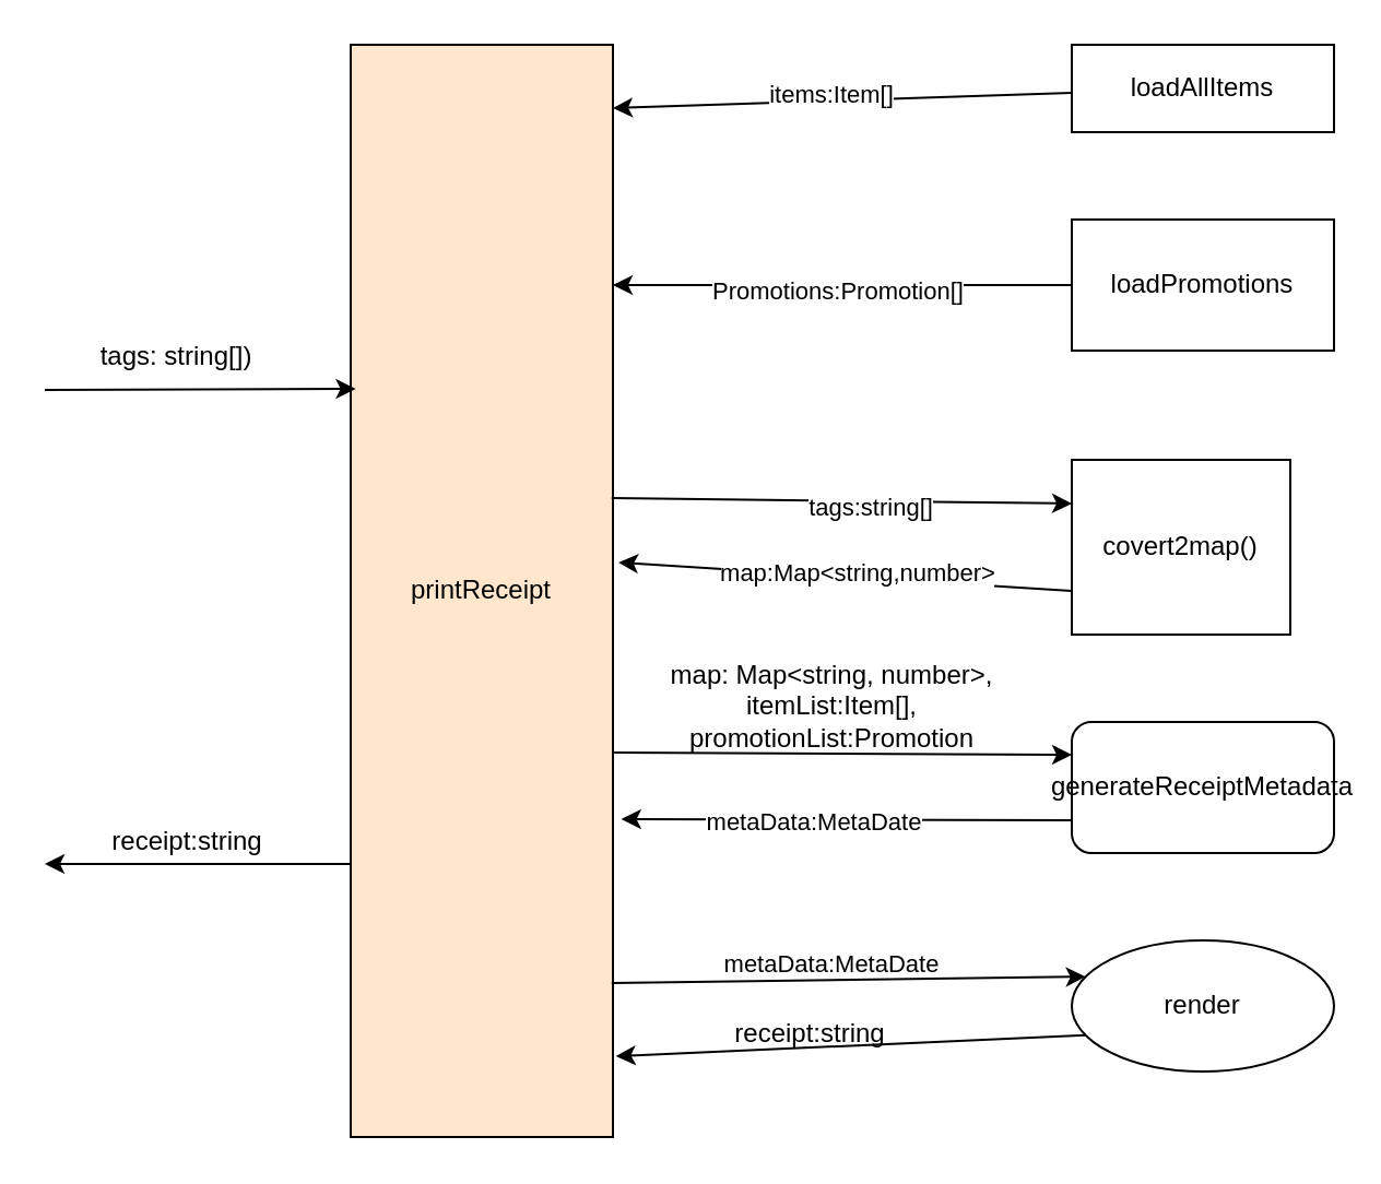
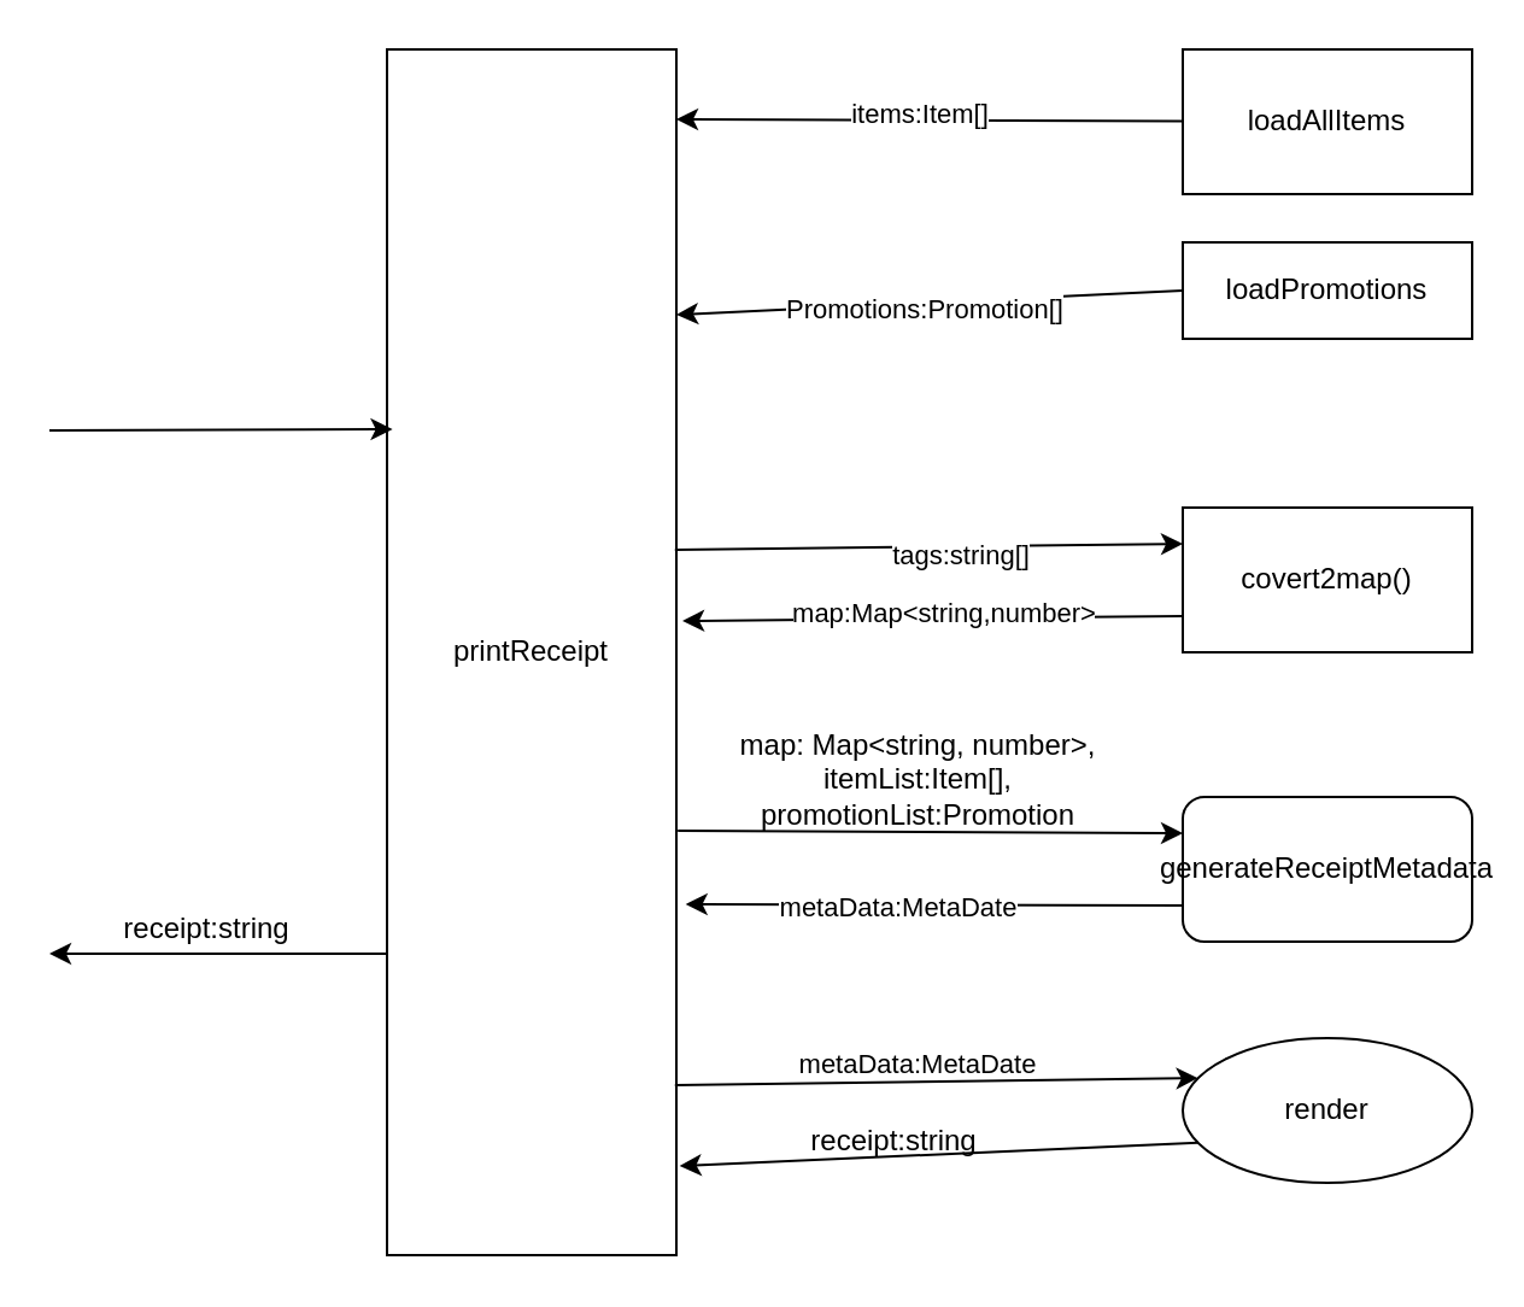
- <mxCell id="3" value="loadAllItems" style="rounded=0;whiteSpace=wrap;html=1;" vertex="1" parent="1"><mxGeometry x="490" y="20" width="120" height="40" as="geometry" /></mxCell>
+ <mxCell id="3" value="loadAllItems" style="rounded=0;whiteSpace=wrap;html=1;" vertex="1" parent="1"><mxGeometry x="490" y="20" width="120" height="60" as="geometry" /></mxCell>
- <mxCell id="4" value="loadPromotions" style="rounded=0;whiteSpace=wrap;html=1;" vertex="1" parent="1"><mxGeometry x="490" y="100" width="120" height="60" as="geometry" /></mxCell>
+ <mxCell id="4" value="loadPromotions" style="rounded=0;whiteSpace=wrap;html=1;" vertex="1" parent="1"><mxGeometry x="490" y="100" width="120" height="40" as="geometry" /></mxCell>
- <mxCell id="27" value="tags: string[])" style="text;html=1;align=center;verticalAlign=middle;resizable=0;points=[];autosize=1;strokeColor=none;fillColor=none;" vertex="1" parent="1"><mxGeometry x="35" y="148" width="90" height="30" as="geometry" /></mxCell>
- <mxCell id="6" value="covert2map()" style="rounded=0;whiteSpace=wrap;html=1;" vertex="1" parent="1"><mxGeometry x="490" y="210" width="100" height="80" as="geometry" /></mxCell>
+ <mxCell id="6" value="covert2map()" style="rounded=0;whiteSpace=wrap;html=1;" vertex="1" parent="1"><mxGeometry x="490" y="210" width="120" height="60" as="geometry" /></mxCell>
- <mxCell id="2" value="printReceipt" style="rounded=0;whiteSpace=wrap;html=1;fillColor=#ffe6cc;" vertex="1" parent="1"><mxGeometry x="160" y="20" width="120" height="500" as="geometry" /></mxCell>
+ <mxCell id="2" value="printReceipt" style="rounded=0;whiteSpace=wrap;html=1;" vertex="1" parent="1"><mxGeometry x="160" y="20" width="120" height="500" as="geometry" /></mxCell>
